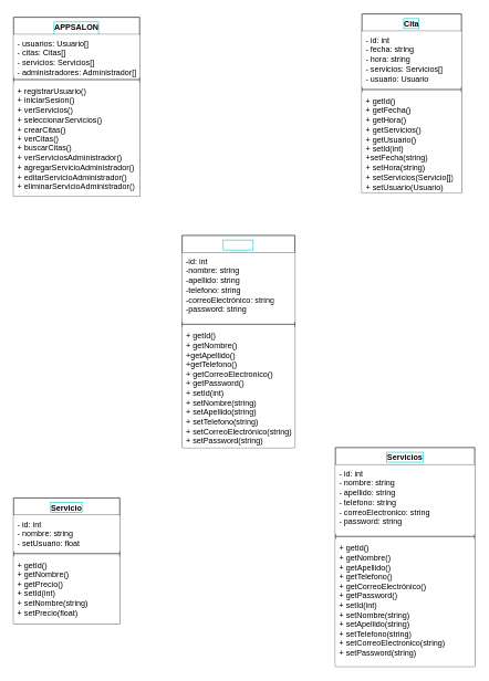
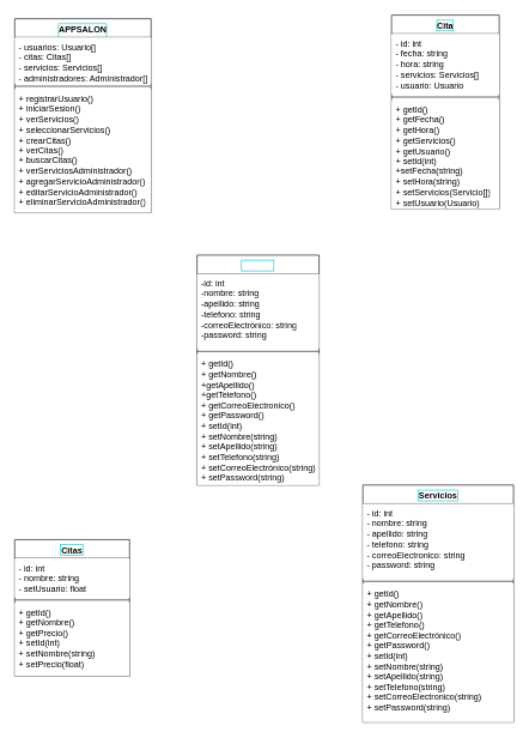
- <mxCell id="14" value="Servicio" style="swimlane;fontStyle=1;align=center;verticalAlign=top;childLayout=stackLayout;horizontal=1;startSize=26;horizontalStack=0;resizeParent=1;resizeParentMax=0;resizeLast=0;collapsible=1;marginBottom=0;whiteSpace=wrap;html=1;labelBorderColor=#00CCCC;labelBackgroundColor=none;" vertex="1" parent="1"><mxGeometry x="20" y="750" width="160" height="190" as="geometry" /></mxCell>
+ <mxCell id="14" value="Citas" style="swimlane;fontStyle=1;align=center;verticalAlign=top;childLayout=stackLayout;horizontal=1;startSize=26;horizontalStack=0;resizeParent=1;resizeParentMax=0;resizeLast=0;collapsible=1;marginBottom=0;whiteSpace=wrap;html=1;labelBorderColor=#00CCCC;labelBackgroundColor=none;" vertex="1" parent="1"><mxGeometry x="20" y="750" width="160" height="190" as="geometry" /></mxCell>
